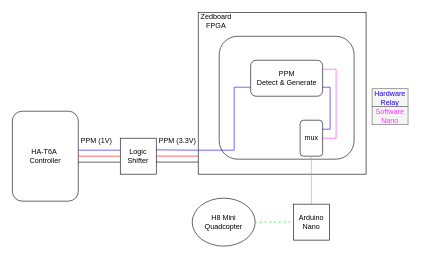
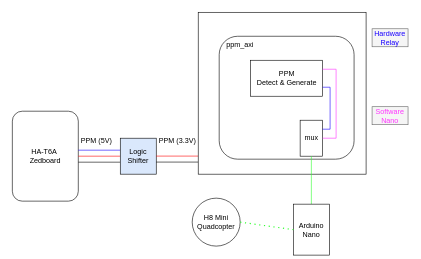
- <mxCell id="22" value="Zedboard FPGA" style="text;html=1;align=center;verticalAlign=middle;whiteSpace=wrap;rounded=0;" vertex="1" parent="1"><mxGeometry x="330" y="20" width="60" height="30" as="geometry" /></mxCell>
+ <mxCell id="23" value="ppm_axi" style="text;html=1;align=center;verticalAlign=middle;whiteSpace=wrap;rounded=0;" vertex="1" parent="1"><mxGeometry x="370" y="60" width="60" height="30" as="geometry" /></mxCell>
- <mxCell id="15" value="PPM&lt;br&gt;Detect &amp;amp; Generate" style="whiteSpace=wrap;html=1;rounded=1;" vertex="1" parent="1"><mxGeometry x="417.5" y="100" width="120" height="60" as="geometry" /></mxCell>
+ <mxCell id="15" value="PPM&lt;br&gt;Detect &amp;amp; Generate" style="rounded=0;whiteSpace=wrap;html=1;" vertex="1" parent="1"><mxGeometry x="417.5" y="100" width="120" height="60" as="geometry" /></mxCell>
- <mxCell id="24" value="&lt;font style=&quot;color: rgb(25, 0, 255);&quot;&gt;Hardware&lt;br&gt;Relay&lt;/font&gt;" style="text;html=1;align=center;verticalAlign=middle;whiteSpace=wrap;rounded=0;fillColor=#f5f5f5;strokeColor=#666666;fontColor=#333333;" vertex="1" parent="1"><mxGeometry x="620" y="147.5" width="60" height="30" as="geometry" /></mxCell>
+ <mxCell id="24" value="&lt;font style=&quot;color: rgb(25, 0, 255);&quot;&gt;Hardware&lt;br&gt;Relay&lt;/font&gt;" style="text;html=1;align=center;verticalAlign=middle;whiteSpace=wrap;rounded=0;fillColor=#f5f5f5;strokeColor=#666666;fontColor=#333333;" vertex="1" parent="1"><mxGeometry x="620" y="47.5" width="60" height="30" as="geometry" /></mxCell>
- <mxCell id="16" value="mux" style="whiteSpace=wrap;html=1;rounded=1;" vertex="1" parent="1"><mxGeometry x="500" y="200" width="37.5" height="60" as="geometry" /></mxCell>
+ <mxCell id="16" value="mux" style="rounded=0;whiteSpace=wrap;html=1;" vertex="1" parent="1"><mxGeometry x="500" y="200" width="37.5" height="60" as="geometry" /></mxCell>
- <mxCell id="6" value="PPM (1V)" style="text;html=1;align=center;verticalAlign=middle;resizable=0;points=[];autosize=1;strokeColor=none;fillColor=none;" vertex="1" parent="1"><mxGeometry x="120" y="220" width="80" height="30" as="geometry" /></mxCell>
+ <mxCell id="6" value="PPM (5V)" style="text;html=1;align=center;verticalAlign=middle;resizable=0;points=[];autosize=1;strokeColor=none;fillColor=none;" vertex="1" parent="1"><mxGeometry x="120" y="220" width="80" height="30" as="geometry" /></mxCell>
- <mxCell id="14" value="" style="endArrow=none;html=1;rounded=0;strokeColor=#1900FF;entryX=0;entryY=0.75;entryDx=0;entryDy=0;exitX=0.107;exitY=0.981;exitDx=0;exitDy=0;exitPerimeter=0;" edge="1" parent="1" source="10" target="15"><mxGeometry width="50" height="50" relative="1" as="geometry"><mxPoint x="260" y="309.86" as="sourcePoint" /><mxPoint x="425" y="245" as="targetPoint" /><Array as="points"><mxPoint x="330" y="250" /><mxPoint x="390" y="250" /><mxPoint x="390" y="145" /></Array></mxGeometry></mxCell>
- <mxCell id="2" value="HA-T6A&amp;nbsp;&lt;div&gt;Controller&lt;/div&gt;" style="rounded=1;whiteSpace=wrap;html=1;" vertex="1" parent="1"><mxGeometry x="20" y="185" width="110" height="150" as="geometry" /></mxCell>
+ <mxCell id="2" value="HA-T6A&amp;nbsp;&lt;div&gt;Zedboard&lt;/div&gt;" style="rounded=1;whiteSpace=wrap;html=1;" vertex="1" parent="1"><mxGeometry x="20" y="185" width="110" height="150" as="geometry" /></mxCell>
- <mxCell id="7" value="Logic&lt;br&gt;Shifter" style="whiteSpace=wrap;html=1;aspect=fixed;" vertex="1" parent="1"><mxGeometry x="200" y="230" width="60" height="60" as="geometry" /></mxCell>
+ <mxCell id="7" value="Logic&lt;br&gt;Shifter" style="whiteSpace=wrap;html=1;aspect=fixed;fillColor=#dae8fc;" vertex="1" parent="1"><mxGeometry x="200" y="230" width="60" height="60" as="geometry" /></mxCell>
- <mxCell id="12" value="H8 Mini&lt;br&gt;Quadcopter" style="ellipse;whiteSpace=wrap;html=1;aspect=fixed;" vertex="1" parent="1"><mxGeometry x="320" y="330" width="105" height="80" as="geometry" /></mxCell>
+ <mxCell id="12" value="H8 Mini&lt;br&gt;Quadcopter" style="ellipse;whiteSpace=wrap;html=1;aspect=fixed;" vertex="1" parent="1"><mxGeometry x="320" y="330" width="80" height="80" as="geometry" /></mxCell>
- <mxCell id="20" value="Arduino&lt;br&gt;Nano" style="whiteSpace=wrap;html=1;aspect=fixed;" vertex="1" parent="1"><mxGeometry x="488.75" y="340" width="60" height="60" as="geometry" /></mxCell>
+ <mxCell id="20" value="Arduino&lt;br&gt;Nano" style="whiteSpace=wrap;html=1;aspect=fixed;" vertex="1" parent="1"><mxGeometry x="488.75" y="340" width="60" height="85" as="geometry" /></mxCell>
